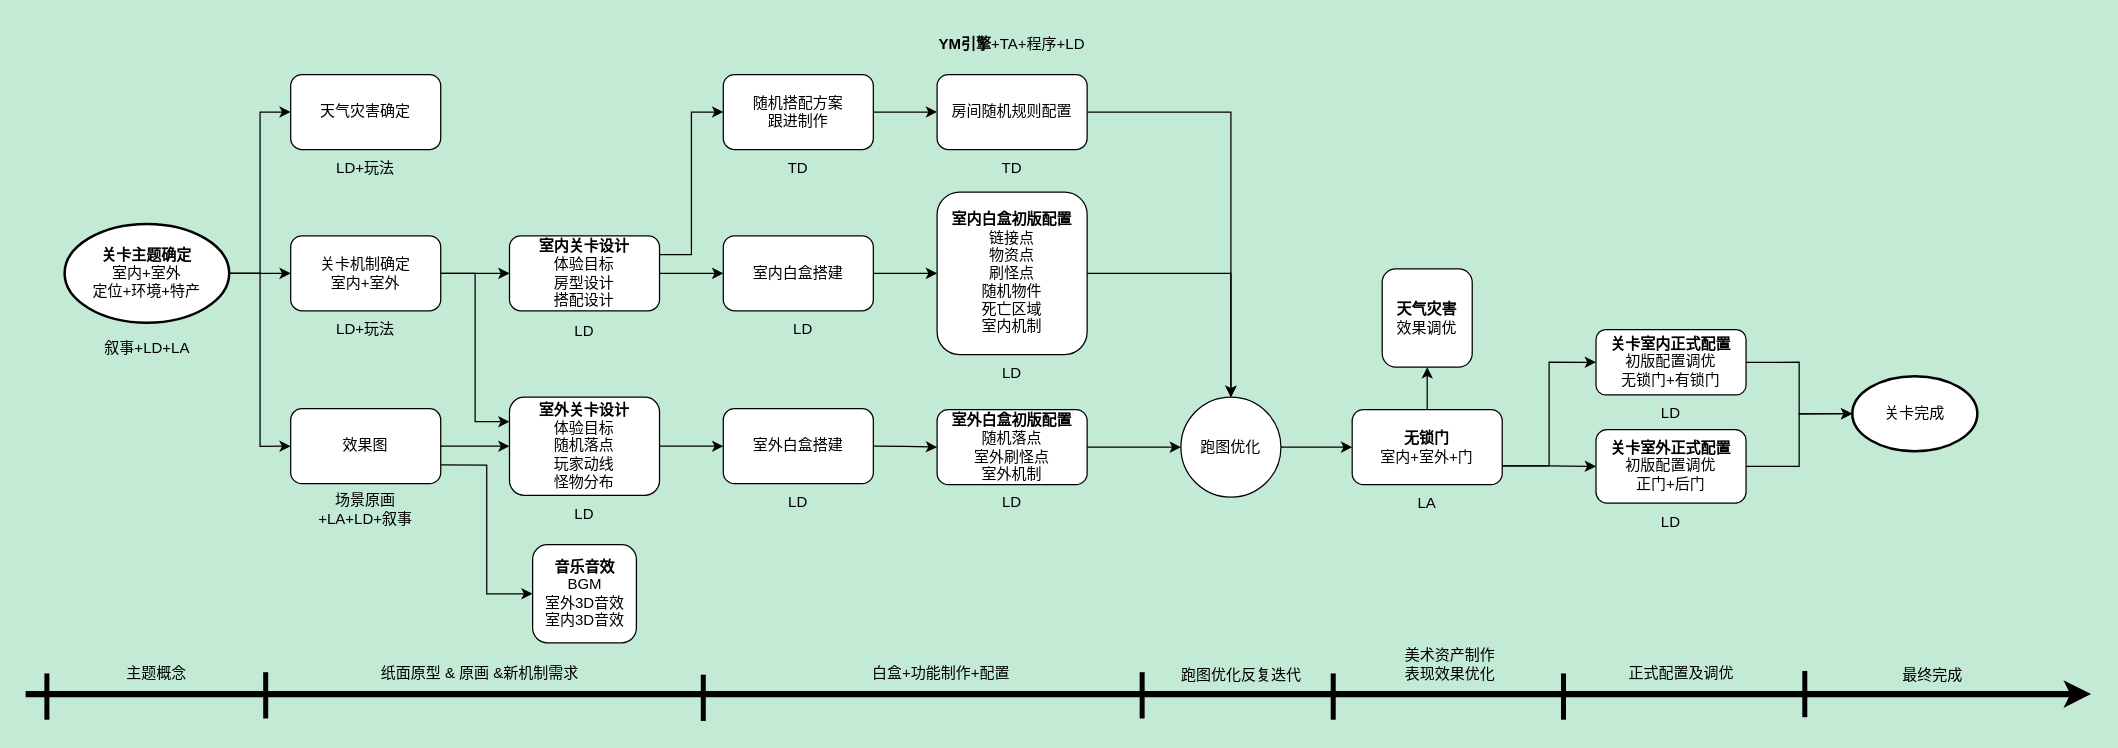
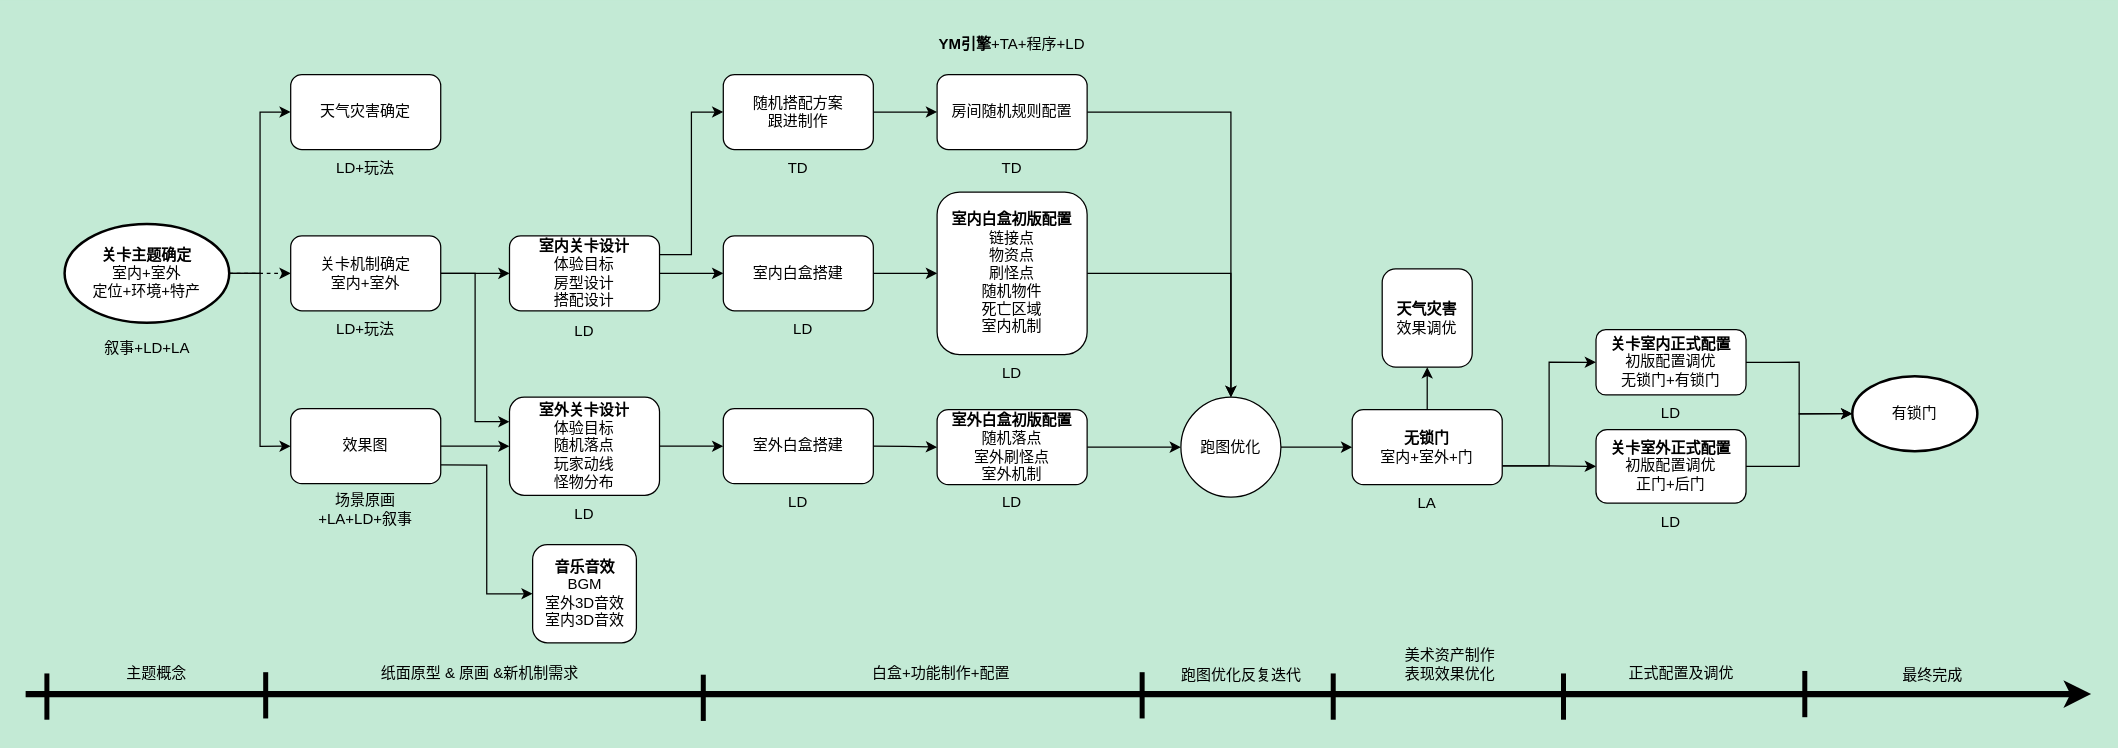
- <mxCell id="4" style="edgeStyle=orthogonalEdgeStyle;rounded=0;orthogonalLoop=1;jettySize=auto;html=1;exitX=1;exitY=0.5;exitDx=0;exitDy=0;entryX=0;entryY=0.5;entryDx=0;entryDy=0;exitPerimeter=0;" parent="1" source="73" target="10" edge="1"><mxGeometry relative="1" as="geometry"><mxPoint x="177" y="218" as="sourcePoint" /></mxGeometry></mxCell>
+ <mxCell id="4" style="edgeStyle=orthogonalEdgeStyle;rounded=0;orthogonalLoop=1;jettySize=auto;html=1;exitX=1;exitY=0.5;exitDx=0;exitDy=0;entryX=0;entryY=0.5;entryDx=0;entryDy=0;exitPerimeter=0;dashed=1;" parent="1" source="73" target="10" edge="1"><mxGeometry relative="1" as="geometry"><mxPoint x="177" y="218" as="sourcePoint" /></mxGeometry></mxCell>
- <mxCell id="68" value="关卡完成" style="strokeWidth=2;html=1;shape=mxgraph.flowchart.start_1;whiteSpace=wrap;" parent="1" vertex="1"><mxGeometry x="1481" y="300.25" width="100" height="60" as="geometry" /></mxCell>
+ <mxCell id="68" value="有锁门" style="strokeWidth=2;html=1;shape=mxgraph.flowchart.start_1;whiteSpace=wrap;" parent="1" vertex="1"><mxGeometry x="1481" y="300.25" width="100" height="60" as="geometry" /></mxCell>
